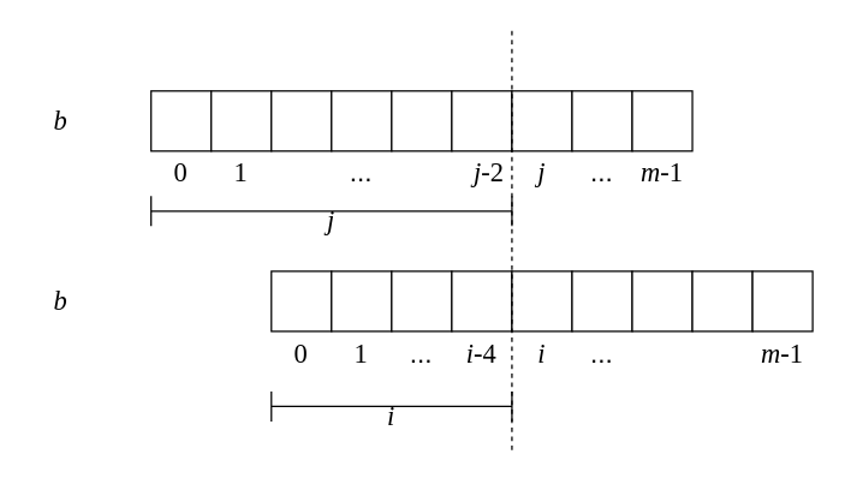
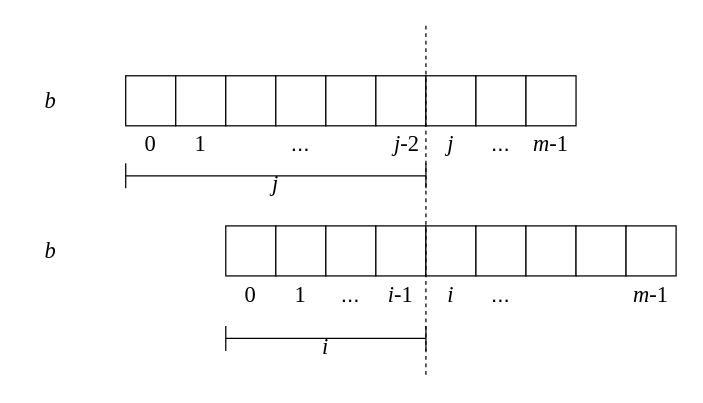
- <mxCell id="32" value="&lt;font face=&quot;cm&quot; style=&quot;font-size: 18px&quot;&gt;&lt;i&gt;i&lt;/i&gt;-4&lt;/font&gt;" style="text;html=1;strokeColor=none;fillColor=none;align=center;verticalAlign=middle;whiteSpace=wrap;rounded=0;" vertex="1" parent="1"><mxGeometry x="305" y="230" width="30" height="10" as="geometry" /></mxCell>
+ <mxCell id="32" value="&lt;font face=&quot;cm&quot; style=&quot;font-size: 18px&quot;&gt;&lt;i&gt;i&lt;/i&gt;-1&lt;/font&gt;" style="text;html=1;strokeColor=none;fillColor=none;align=center;verticalAlign=middle;whiteSpace=wrap;rounded=0;" vertex="1" parent="1"><mxGeometry x="305" y="230" width="30" height="10" as="geometry" /></mxCell>
